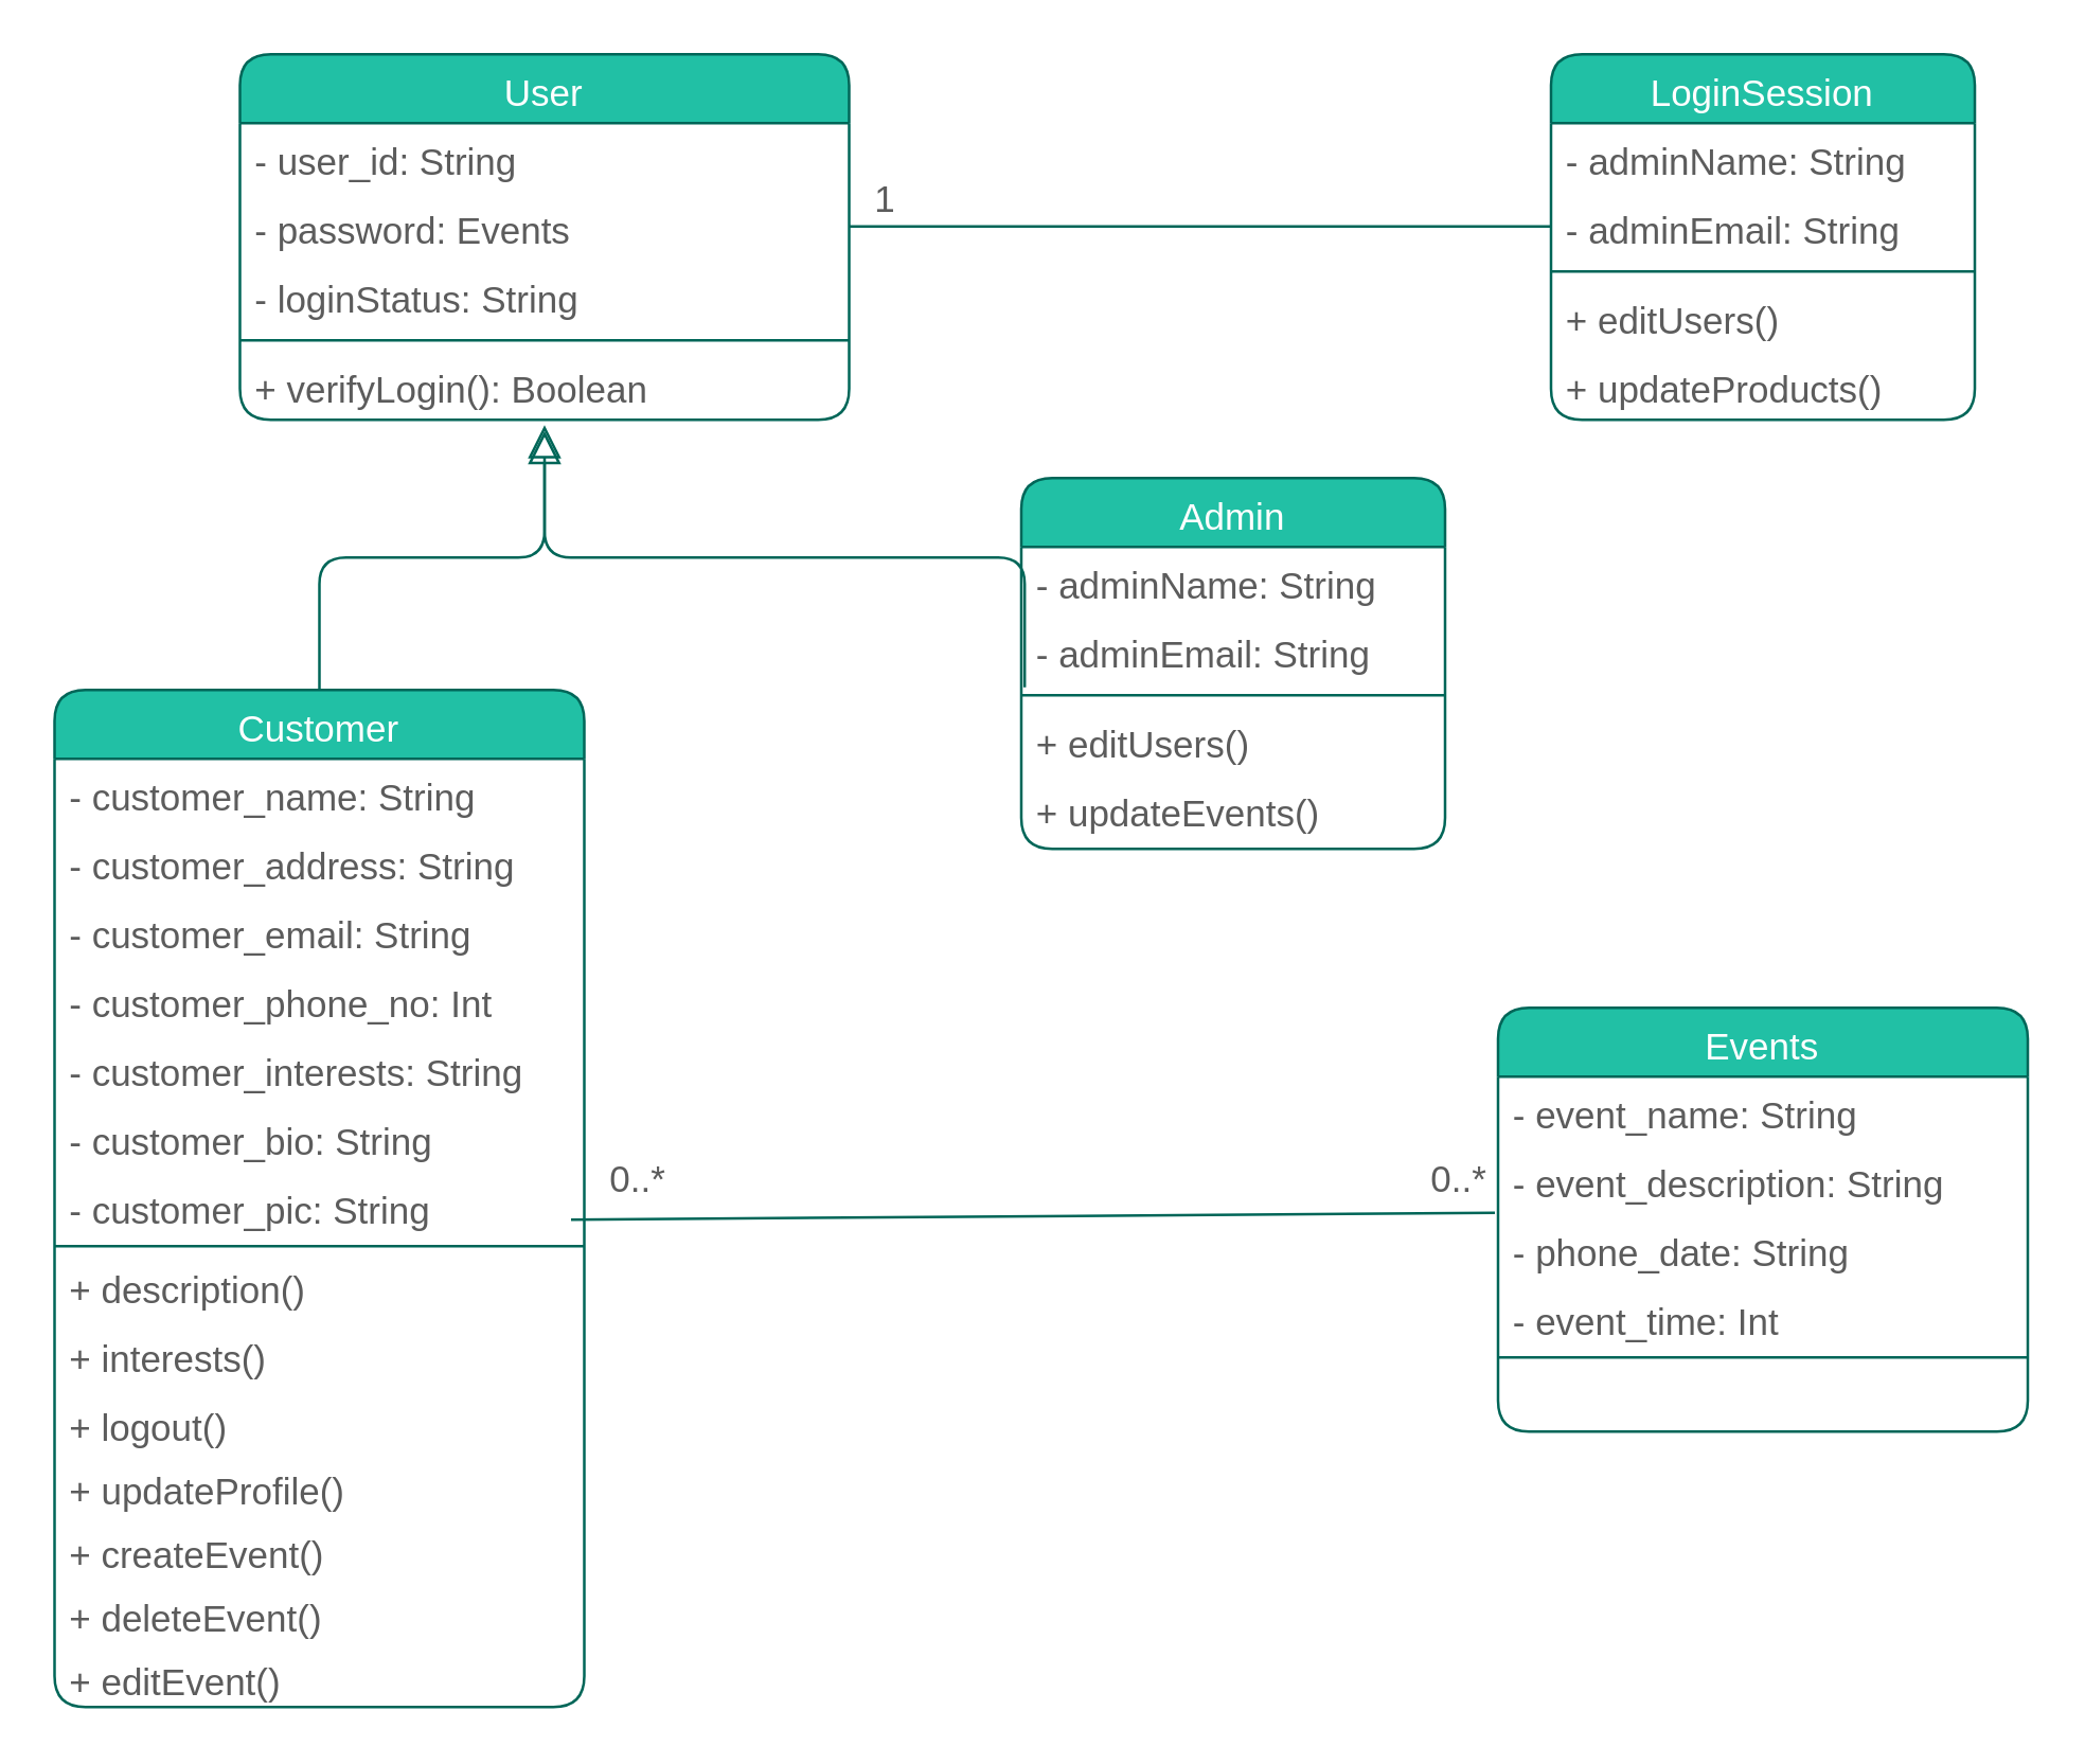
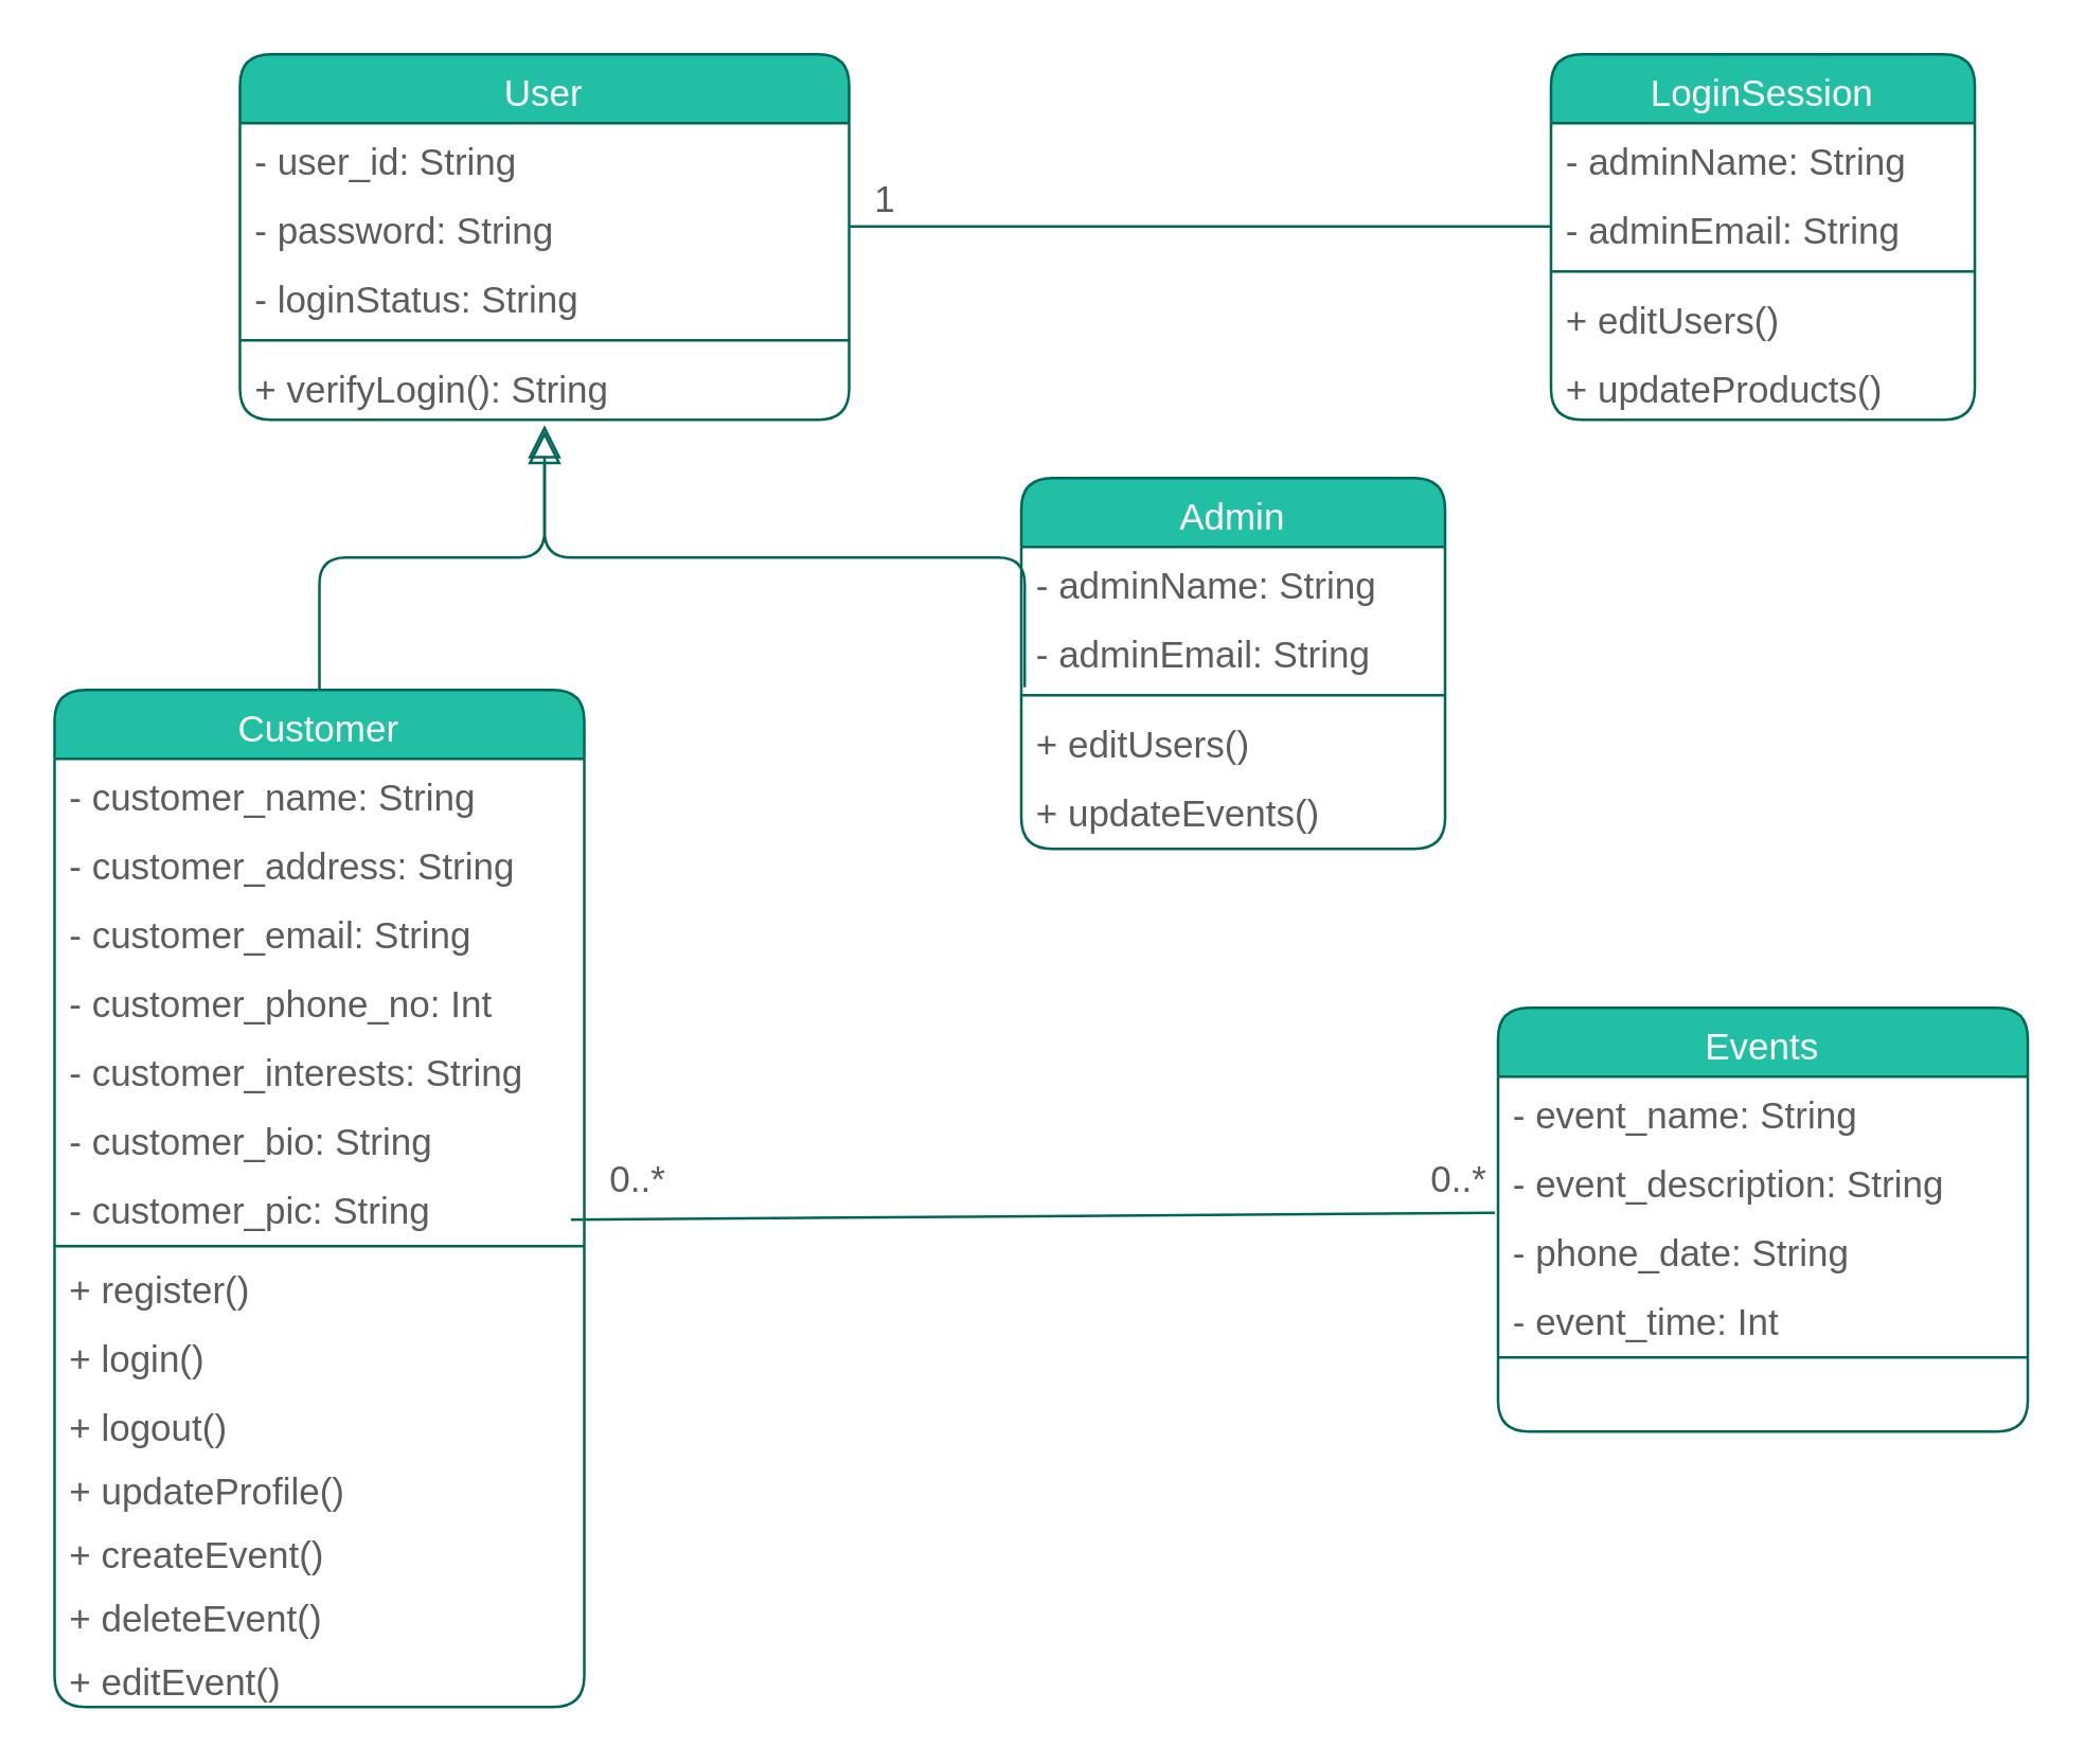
- <mxCell id="20" value="- password: Events" style="text;align=left;verticalAlign=top;spacingLeft=4;spacingRight=4;overflow=hidden;rotatable=0;points=[[0,0.5],[1,0.5]];portConstraint=eastwest;rounded=1;shadow=0;html=0;fontColor=#5C5C5C;fontSize=14;" parent="18" vertex="1"><mxGeometry y="52" width="230" height="26" as="geometry" /></mxCell>
+ <mxCell id="20" value="- password: String" style="text;align=left;verticalAlign=top;spacingLeft=4;spacingRight=4;overflow=hidden;rotatable=0;points=[[0,0.5],[1,0.5]];portConstraint=eastwest;rounded=1;shadow=0;html=0;fontColor=#5C5C5C;fontSize=14;" parent="18" vertex="1"><mxGeometry y="52" width="230" height="26" as="geometry" /></mxCell>
- <mxCell id="23" value="+ verifyLogin(): Boolean" style="text;align=left;verticalAlign=top;spacingLeft=4;spacingRight=4;overflow=hidden;rotatable=0;points=[[0,0.5],[1,0.5]];portConstraint=eastwest;rounded=1;fontColor=#5C5C5C;fontSize=14;" parent="18" vertex="1"><mxGeometry y="112" width="230" height="26" as="geometry" /></mxCell>
+ <mxCell id="23" value="+ verifyLogin(): String" style="text;align=left;verticalAlign=top;spacingLeft=4;spacingRight=4;overflow=hidden;rotatable=0;points=[[0,0.5],[1,0.5]];portConstraint=eastwest;rounded=1;fontColor=#5C5C5C;fontSize=14;" parent="18" vertex="1"><mxGeometry y="112" width="230" height="26" as="geometry" /></mxCell>
- <mxCell id="11" value="+ description()" style="text;align=left;verticalAlign=top;spacingLeft=4;spacingRight=4;overflow=hidden;rotatable=0;points=[[0,0.5],[1,0.5]];portConstraint=eastwest;rounded=1;fontColor=#5C5C5C;fontSize=14;" parent="2" vertex="1"><mxGeometry y="212" width="200" height="26" as="geometry" /></mxCell>
+ <mxCell id="11" value="+ register()" style="text;align=left;verticalAlign=top;spacingLeft=4;spacingRight=4;overflow=hidden;rotatable=0;points=[[0,0.5],[1,0.5]];portConstraint=eastwest;rounded=1;fontColor=#5C5C5C;fontSize=14;" parent="2" vertex="1"><mxGeometry y="212" width="200" height="26" as="geometry" /></mxCell>
- <mxCell id="12" value="+ interests()" style="text;align=left;verticalAlign=top;spacingLeft=4;spacingRight=4;overflow=hidden;rotatable=0;points=[[0,0.5],[1,0.5]];portConstraint=eastwest;rounded=1;fontColor=#5C5C5C;fontSize=14;" parent="2" vertex="1"><mxGeometry y="238" width="200" height="26" as="geometry" /></mxCell>
+ <mxCell id="12" value="+ login()" style="text;align=left;verticalAlign=top;spacingLeft=4;spacingRight=4;overflow=hidden;rotatable=0;points=[[0,0.5],[1,0.5]];portConstraint=eastwest;rounded=1;fontColor=#5C5C5C;fontSize=14;" parent="2" vertex="1"><mxGeometry y="238" width="200" height="26" as="geometry" /></mxCell>
